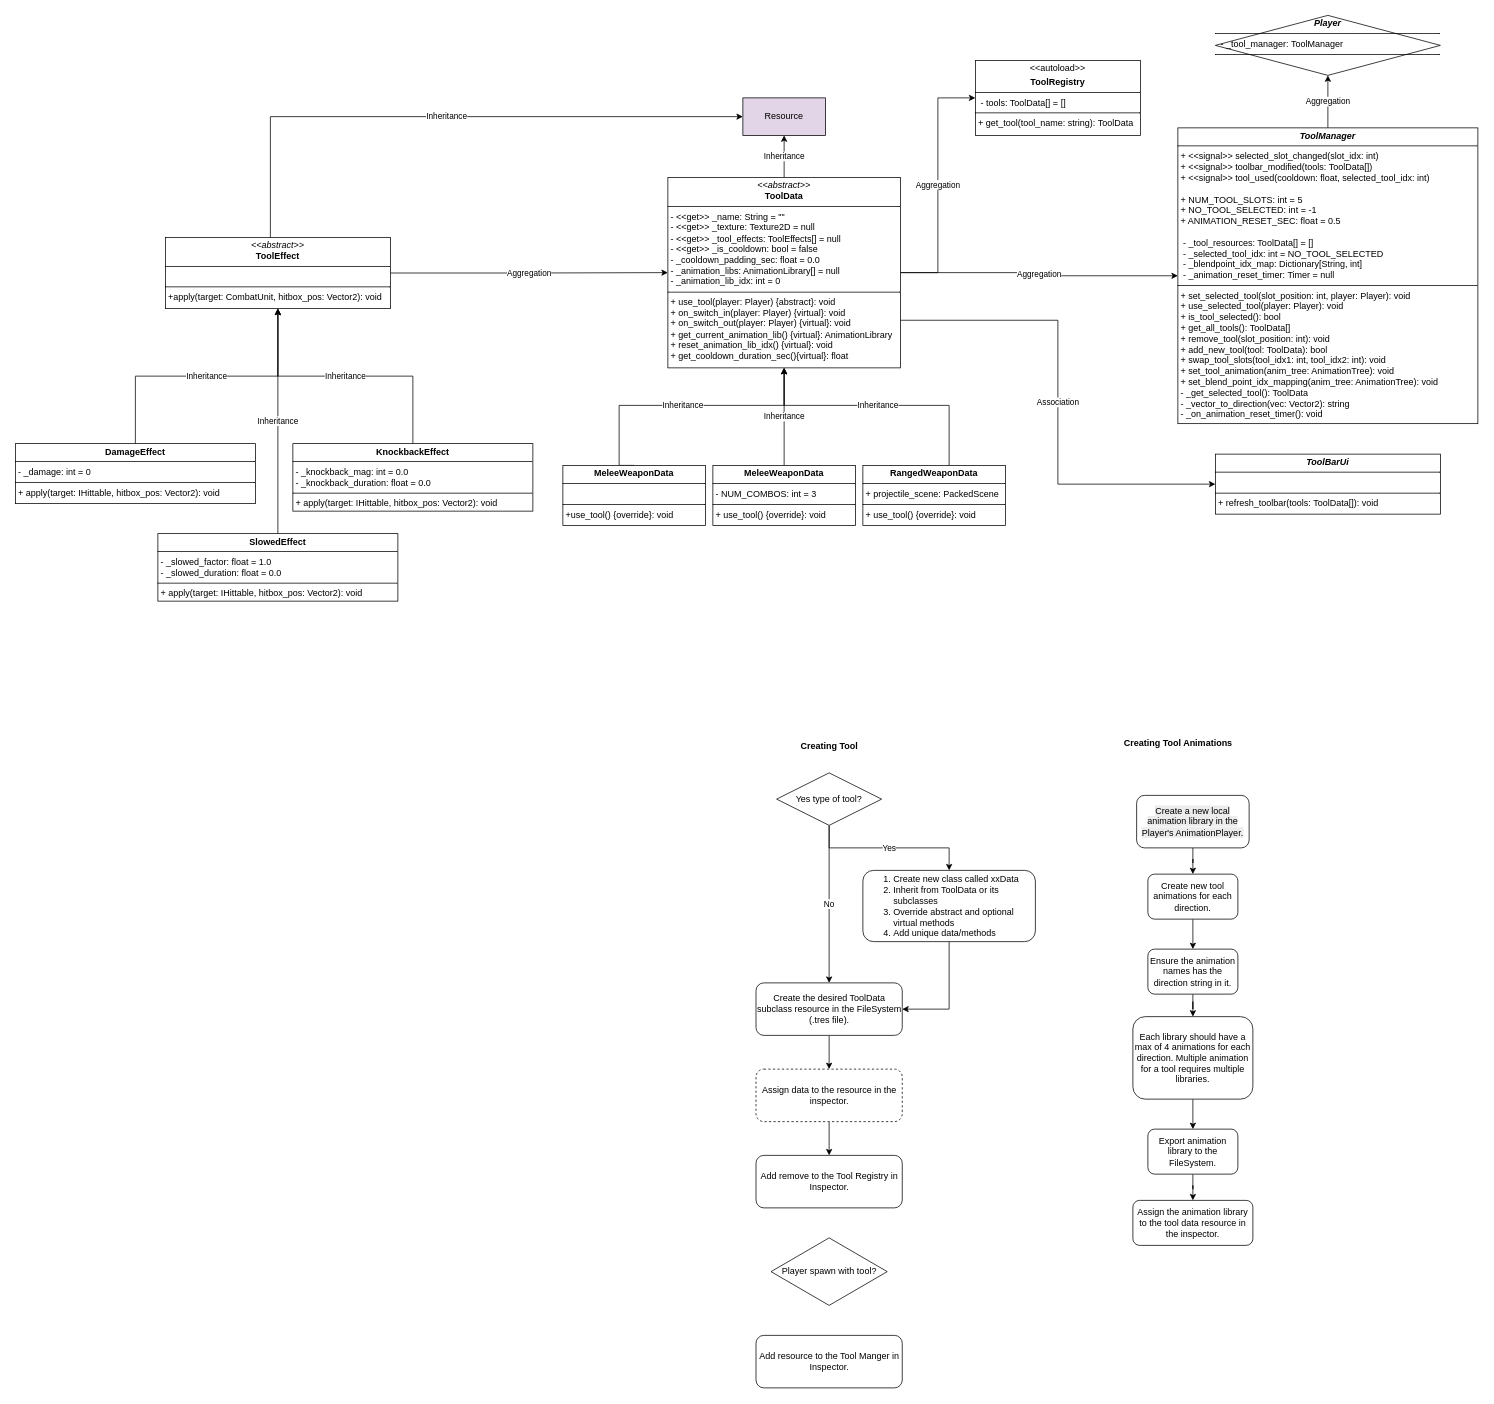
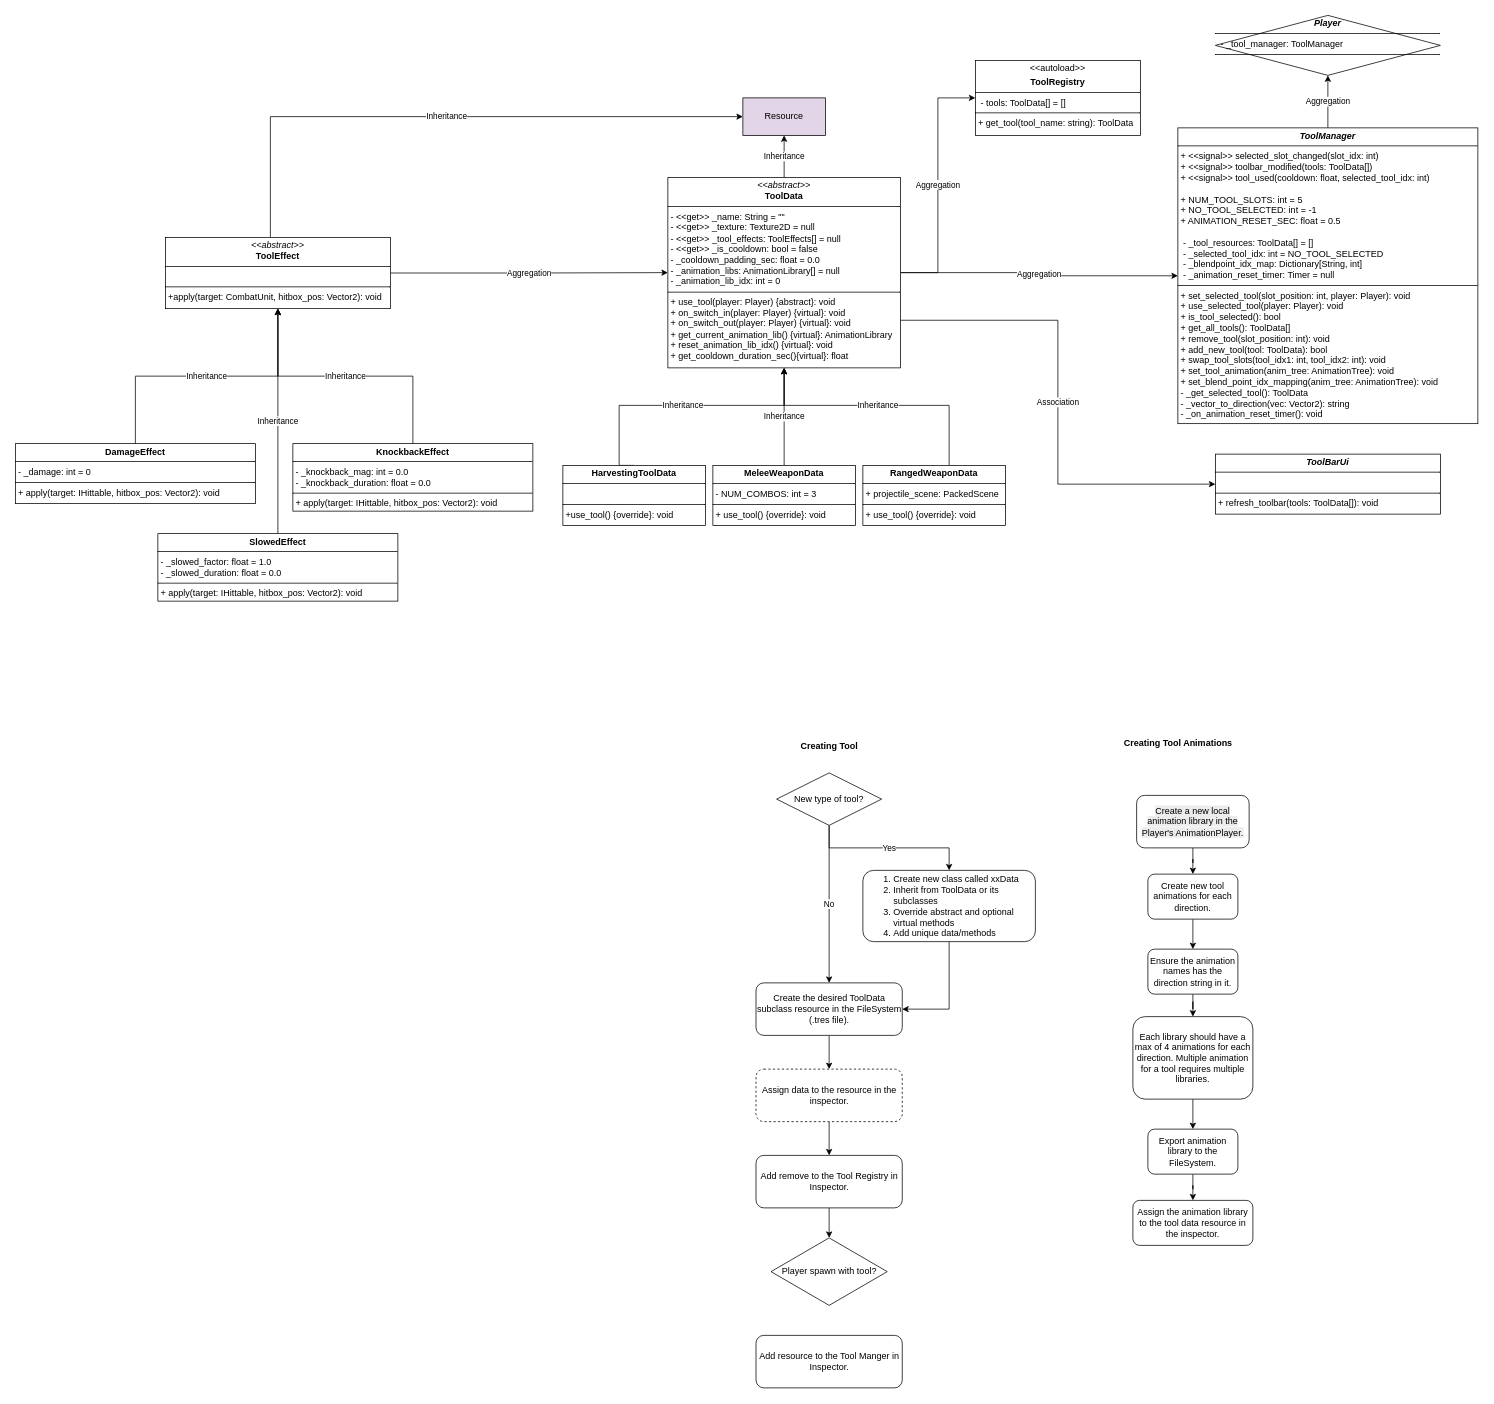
- <mxCell id="10" value="&lt;p style=&quot;margin:0px;margin-top:4px;text-align:center;&quot;&gt;&lt;b&gt;MeleeWeaponData&lt;/b&gt;&lt;/p&gt;&lt;hr size=&quot;1&quot; style=&quot;border-style:solid;&quot;&gt;&lt;p style=&quot;margin: 0px 0px 0px 4px;&quot;&gt;&lt;br&gt;&lt;/p&gt;&lt;hr size=&quot;1&quot; style=&quot;border-style:solid;&quot;&gt;&lt;p style=&quot;margin: 0px 0px 0px 4px;&quot;&gt;+use_tool() {override}: void&lt;/p&gt;&lt;p style=&quot;margin: 0px 0px 0px 4px;&quot;&gt;&lt;br&gt;&lt;/p&gt;" style="verticalAlign=top;align=left;overflow=fill;html=1;whiteSpace=wrap;" parent="1" vertex="1"><mxGeometry x="750" y="620" width="190" height="80" as="geometry" /></mxCell>
+ <mxCell id="10" value="&lt;p style=&quot;margin:0px;margin-top:4px;text-align:center;&quot;&gt;&lt;b&gt;HarvestingToolData&lt;/b&gt;&lt;/p&gt;&lt;hr size=&quot;1&quot; style=&quot;border-style:solid;&quot;&gt;&lt;p style=&quot;margin: 0px 0px 0px 4px;&quot;&gt;&lt;br&gt;&lt;/p&gt;&lt;hr size=&quot;1&quot; style=&quot;border-style:solid;&quot;&gt;&lt;p style=&quot;margin: 0px 0px 0px 4px;&quot;&gt;+use_tool() {override}: void&lt;/p&gt;&lt;p style=&quot;margin: 0px 0px 0px 4px;&quot;&gt;&lt;br&gt;&lt;/p&gt;" style="verticalAlign=top;align=left;overflow=fill;html=1;whiteSpace=wrap;" parent="1" vertex="1"><mxGeometry x="750" y="620" width="190" height="80" as="geometry" /></mxCell>
- <mxCell id="30" value="Yes type of tool?" style="rhombus;whiteSpace=wrap;html=1;" parent="1" vertex="1"><mxGeometry x="1035" y="1030" width="140" height="70" as="geometry" /></mxCell>
+ <mxCell id="30" value="New type of tool?" style="rhombus;whiteSpace=wrap;html=1;" parent="1" vertex="1"><mxGeometry x="1035" y="1030" width="140" height="70" as="geometry" /></mxCell>
+ <mxCell id="36" value="" style="edgeStyle=orthogonalEdgeStyle;rounded=0;orthogonalLoop=1;jettySize=auto;html=1;" parent="1" source="37" target="49" edge="1"><mxGeometry relative="1" as="geometry" /></mxCell>
